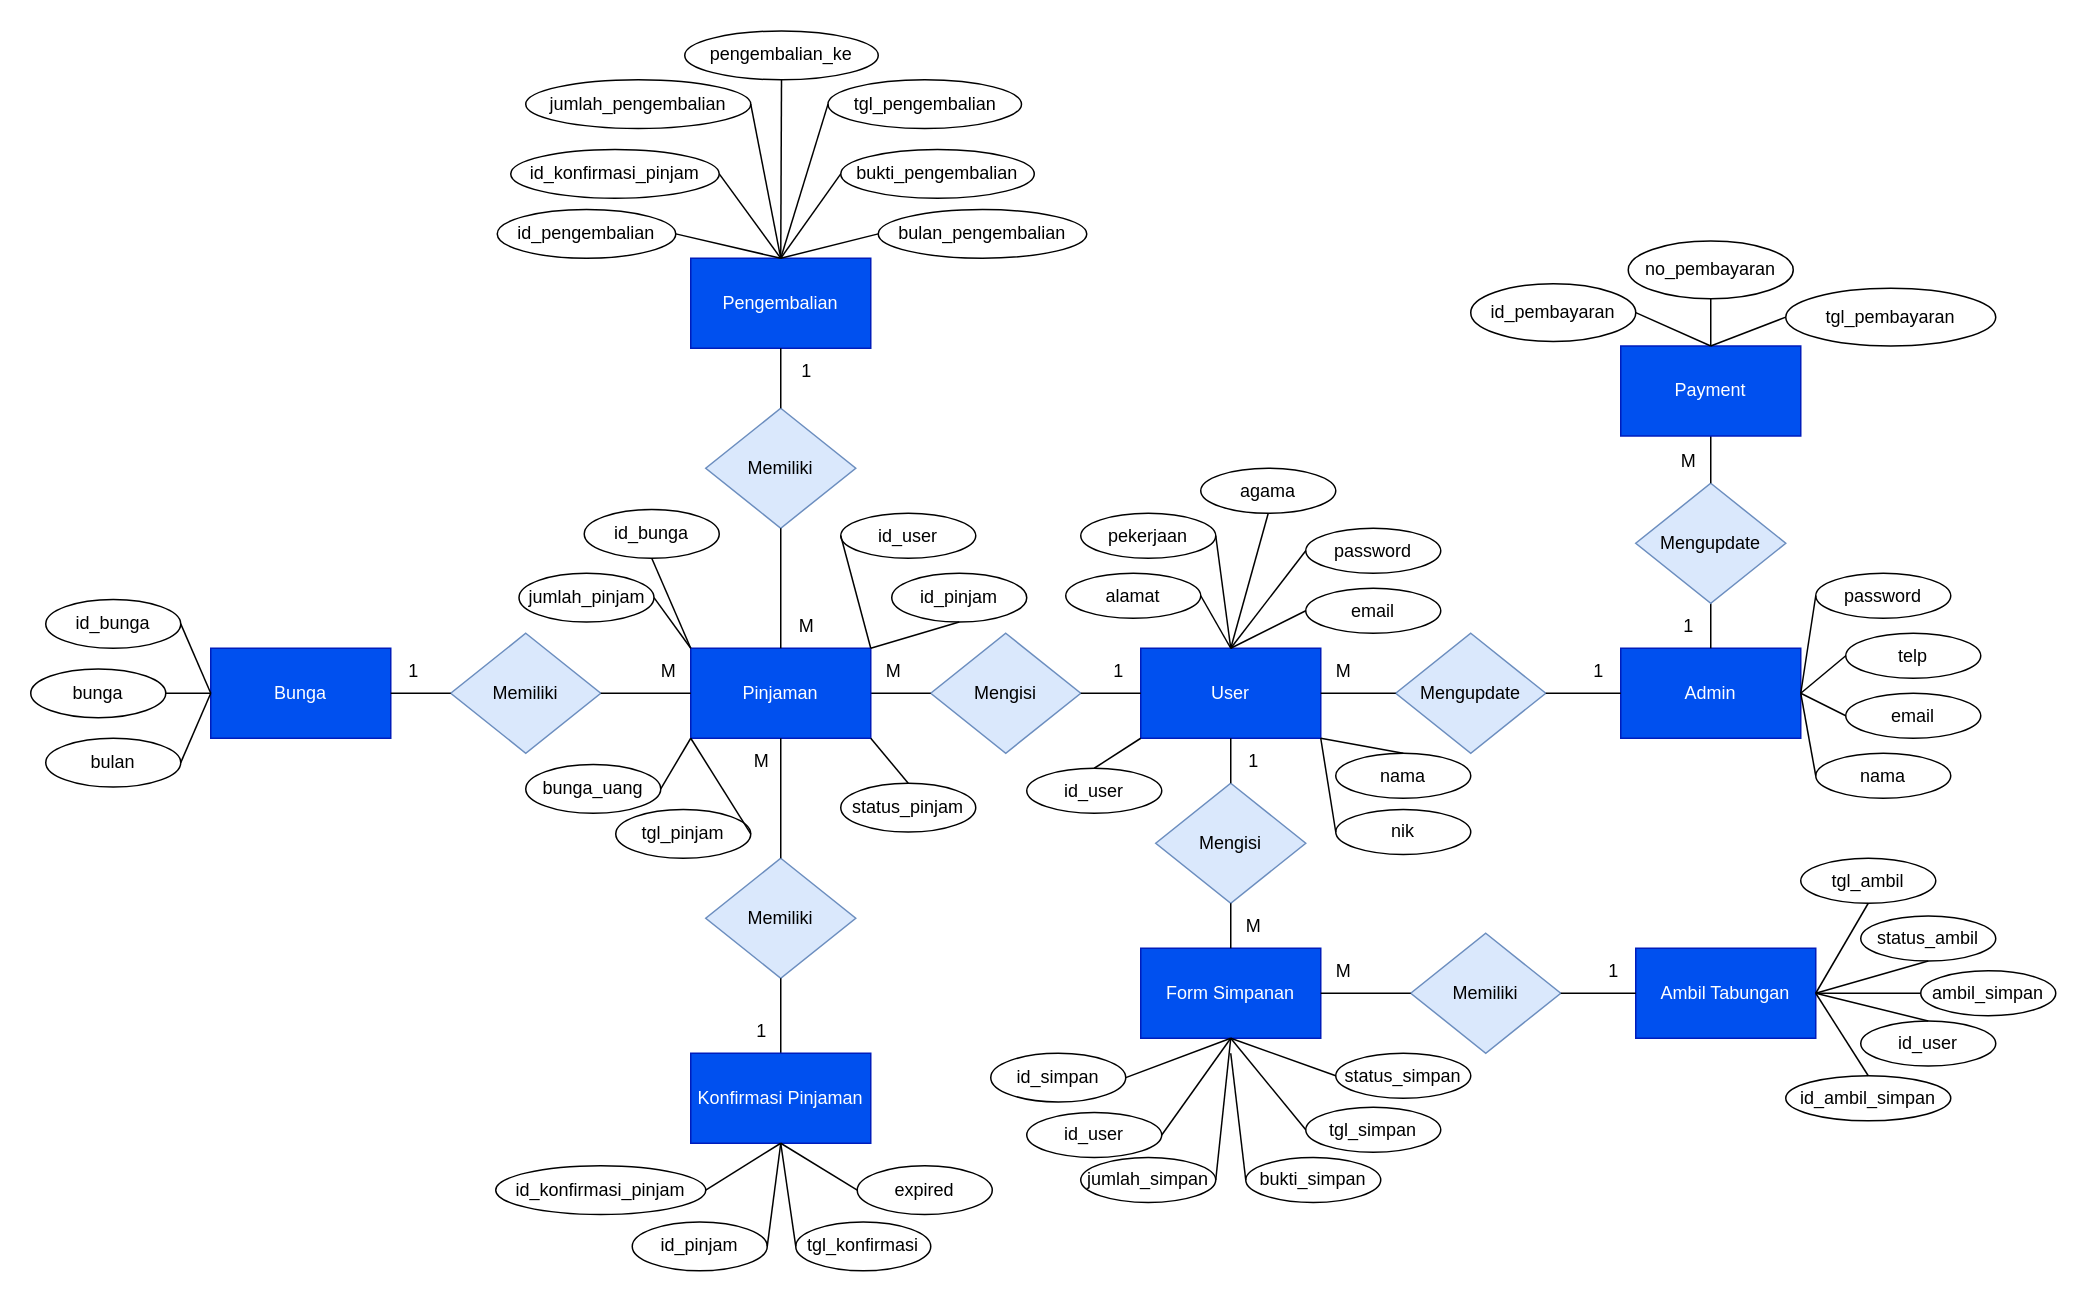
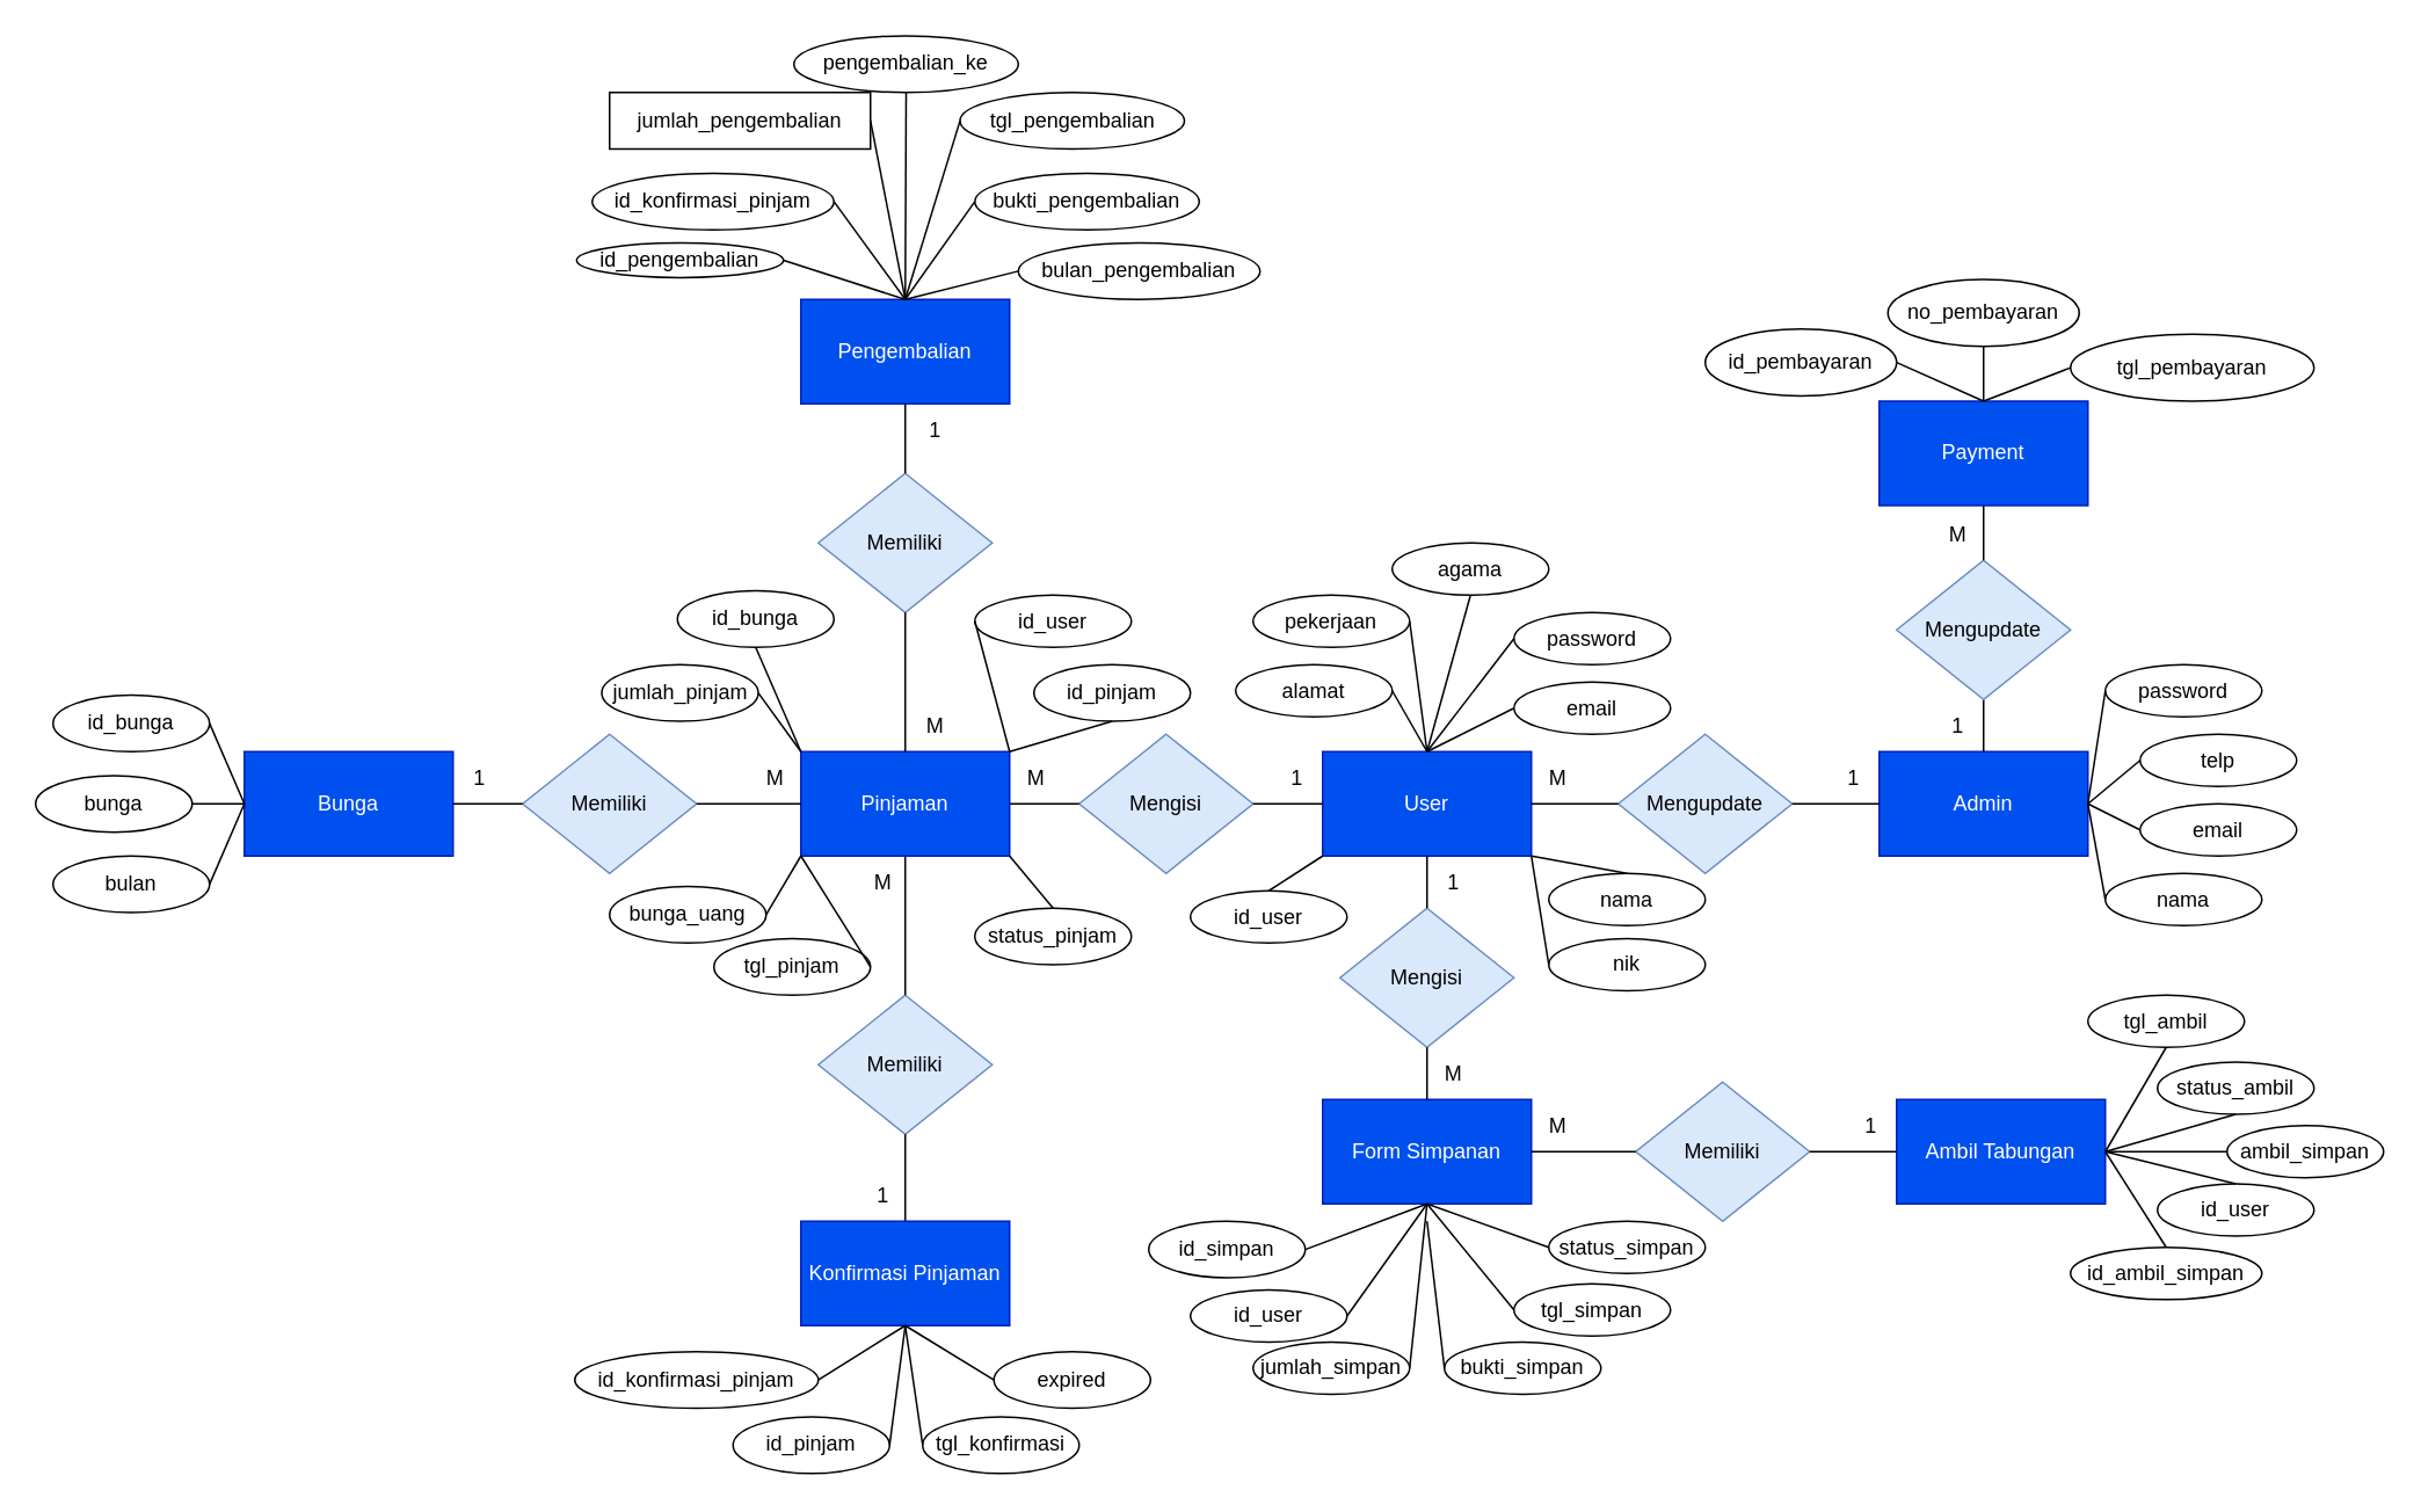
- <mxCell id="57" value="jumlah_pengembalian" style="ellipse;whiteSpace=wrap;html=1;" parent="1" vertex="1"><mxGeometry x="350" y="52.5" width="150" height="32.5" as="geometry" /></mxCell>
+ <mxCell id="57" value="jumlah_pengembalian" style="whiteSpace=wrap;html=1;rounded=0;" parent="1" vertex="1"><mxGeometry x="350" y="52.5" width="150" height="32.5" as="geometry" /></mxCell>
- <mxCell id="59" value="id_pengembalian" style="ellipse;whiteSpace=wrap;html=1;" parent="1" vertex="1"><mxGeometry x="331" y="139" width="119" height="32.5" as="geometry" /></mxCell>
+ <mxCell id="59" value="id_pengembalian" style="ellipse;whiteSpace=wrap;html=1;" parent="1" vertex="1"><mxGeometry x="331" y="139" width="119" height="20" as="geometry" /></mxCell>
